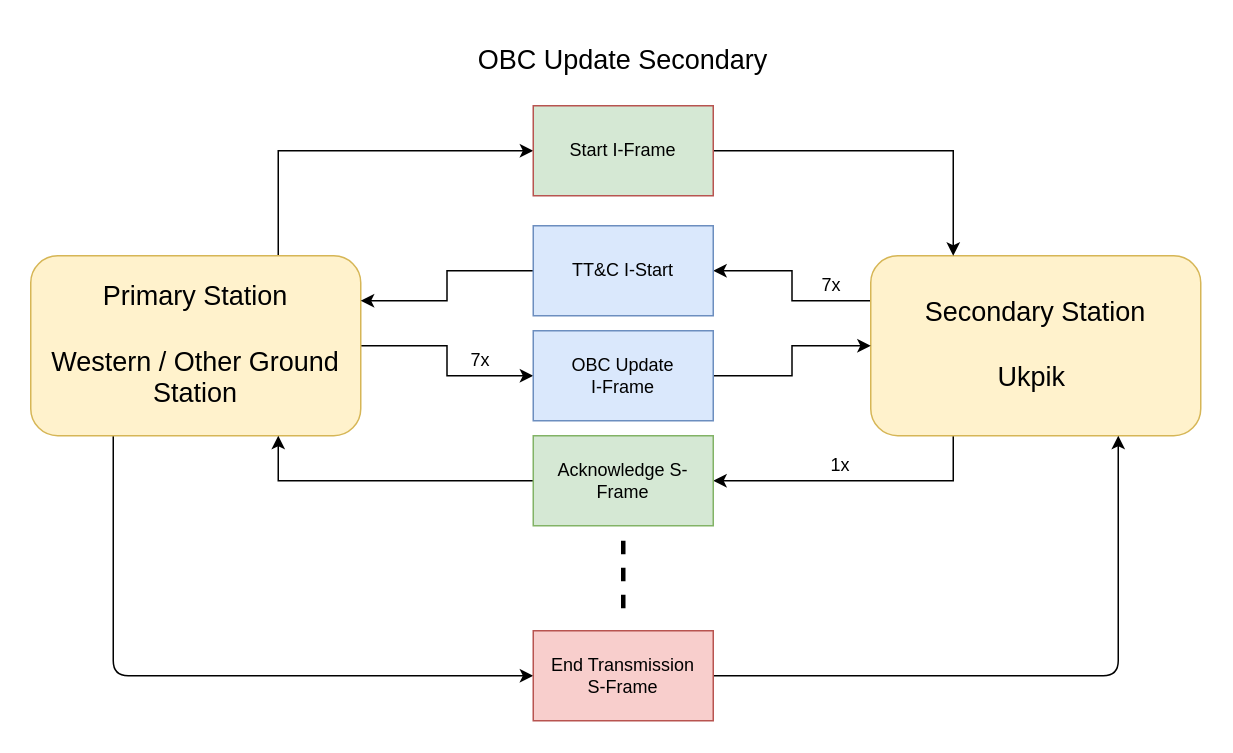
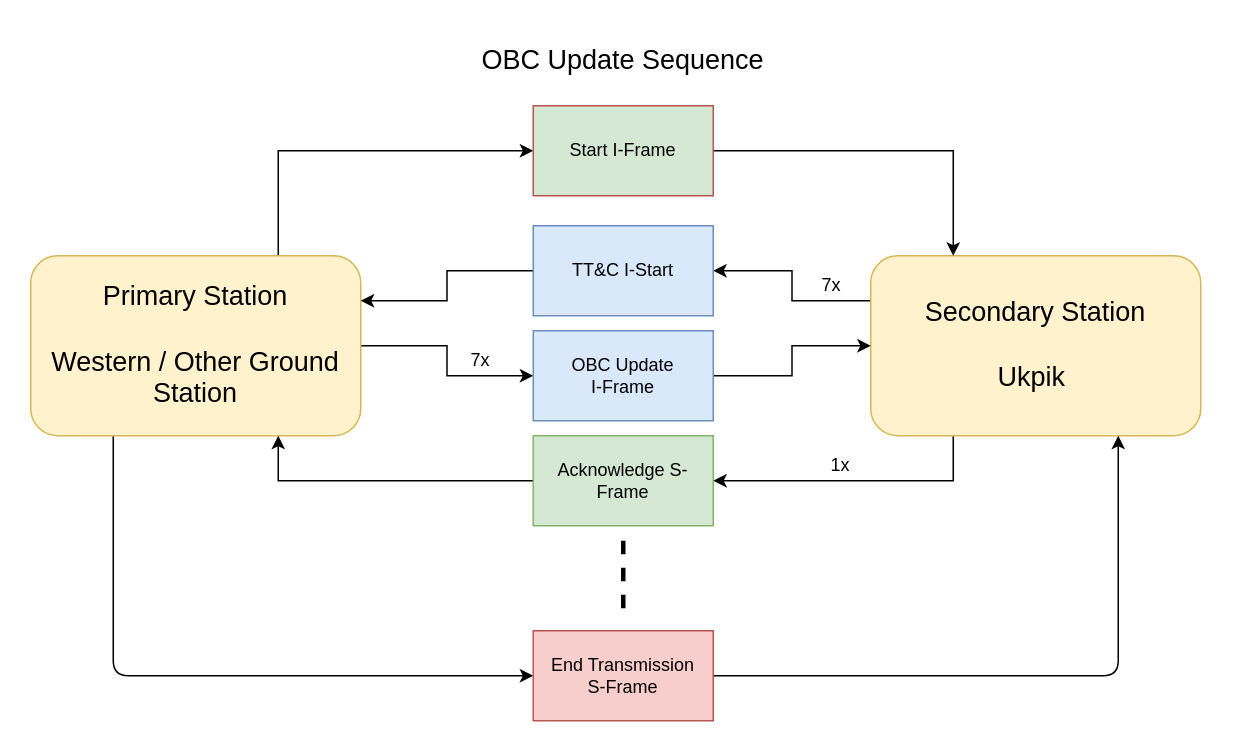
- <mxCell id="20" value="&lt;font style=&quot;font-size: 18px&quot;&gt;OBC Update Secondary&lt;/font&gt;" style="text;html=1;strokeColor=none;fillColor=none;align=center;verticalAlign=middle;whiteSpace=wrap;rounded=0;" parent="1" vertex="1"><mxGeometry x="276" y="20" width="278" height="40" as="geometry" /></mxCell>
+ <mxCell id="20" value="&lt;font style=&quot;font-size: 18px&quot;&gt;OBC Update Sequence&lt;/font&gt;" style="text;html=1;strokeColor=none;fillColor=none;align=center;verticalAlign=middle;whiteSpace=wrap;rounded=0;" parent="1" vertex="1"><mxGeometry x="276" y="20" width="278" height="40" as="geometry" /></mxCell>
